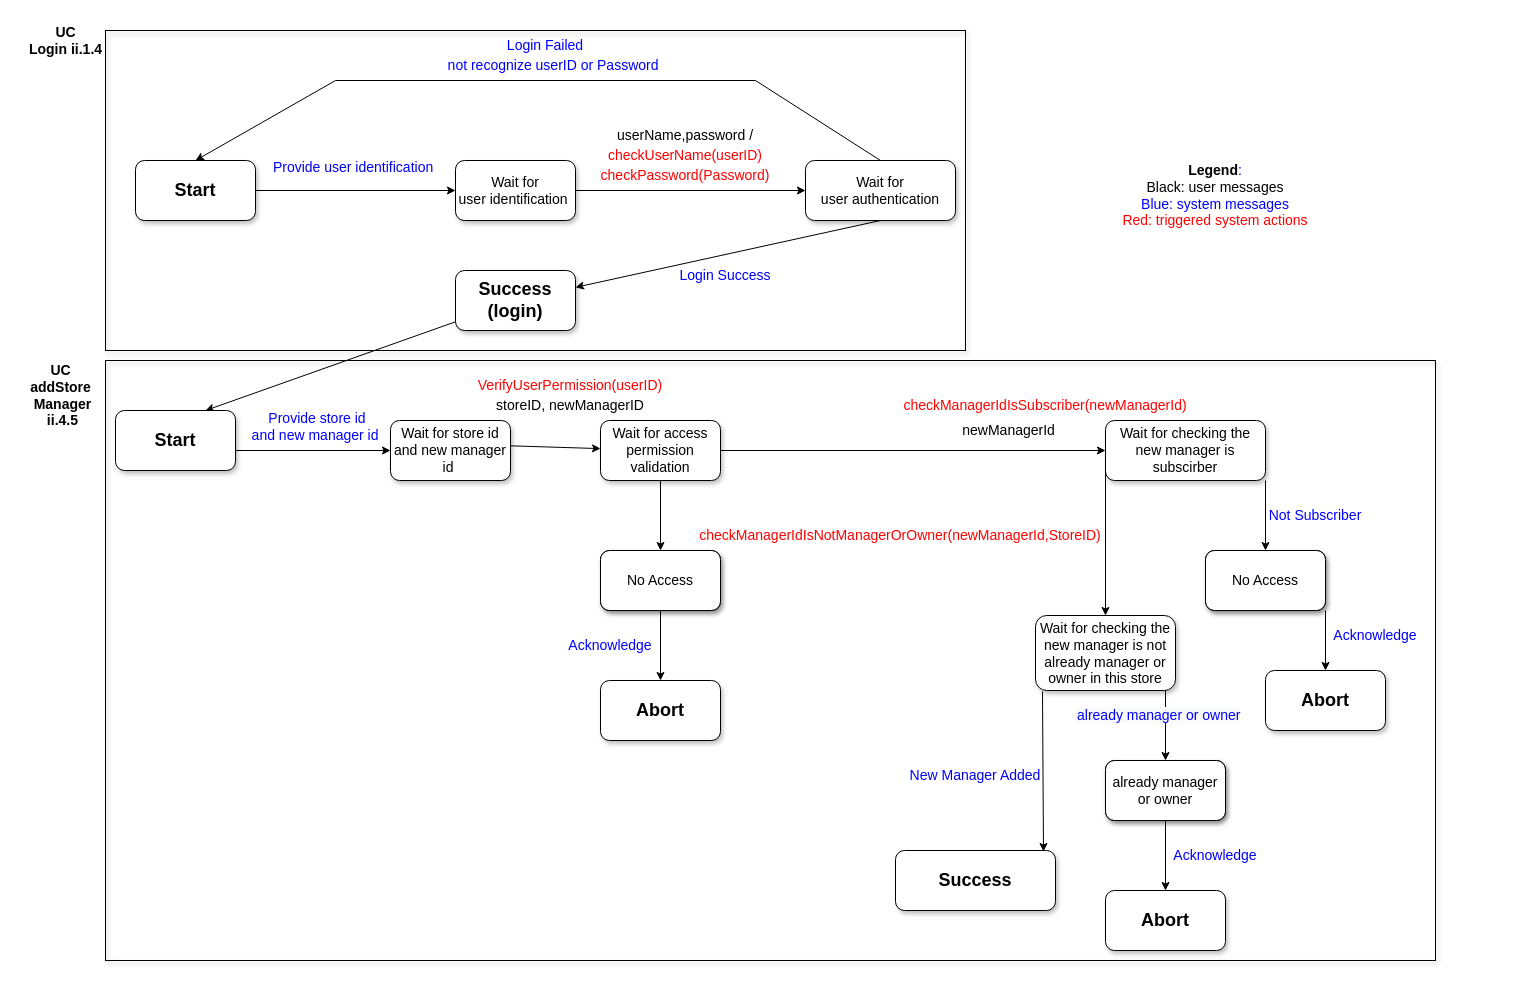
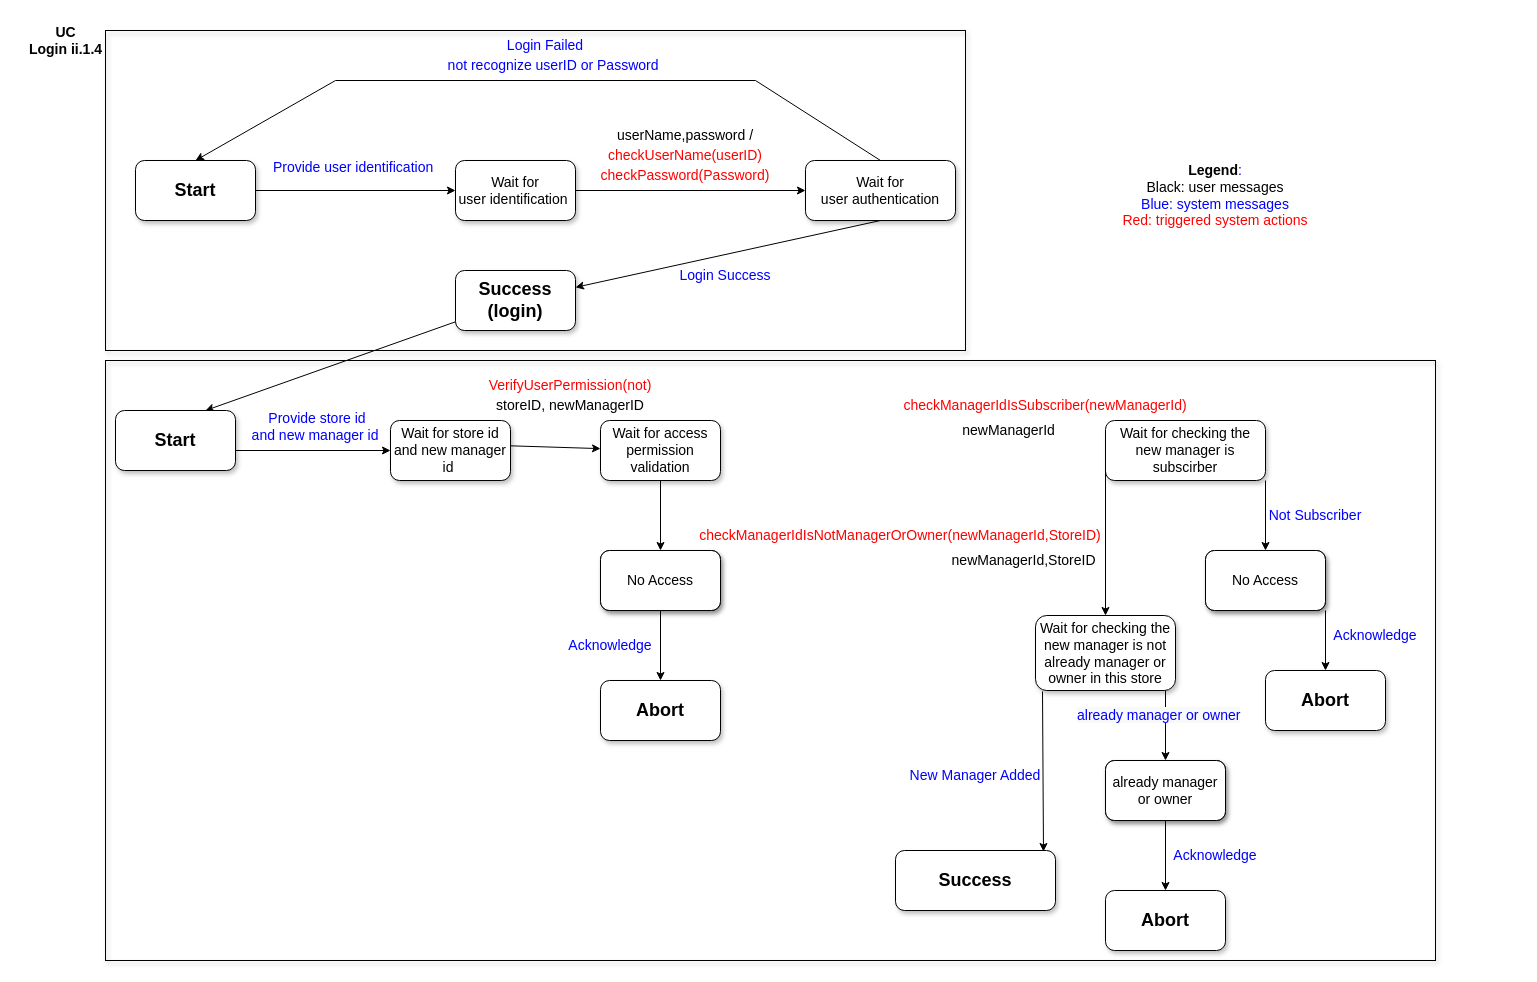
- <mxCell id="22" value="&lt;font color=&quot;#ff0000&quot;&gt;VerifyUserPermission(&lt;/font&gt;&lt;span style=&quot;color: rgb(255 , 0 , 0)&quot;&gt;userID&lt;/span&gt;&lt;font color=&quot;#ff0000&quot;&gt;)&lt;/font&gt;" style="text;html=1;strokeColor=none;fillColor=none;align=center;verticalAlign=middle;whiteSpace=wrap;rounded=0;shadow=1;fontSize=14;" parent="1" vertex="1"><mxGeometry x="470" y="370" width="200" height="30" as="geometry" /></mxCell>
+ <mxCell id="22" value="&lt;font color=&quot;#ff0000&quot;&gt;VerifyUserPermission(&lt;/font&gt;&lt;span style=&quot;color: rgb(255 , 0 , 0)&quot;&gt;not&lt;/span&gt;&lt;font color=&quot;#ff0000&quot;&gt;)&lt;/font&gt;" style="text;html=1;strokeColor=none;fillColor=none;align=center;verticalAlign=middle;whiteSpace=wrap;rounded=0;shadow=1;fontSize=14;" parent="1" vertex="1"><mxGeometry x="470" y="370" width="200" height="30" as="geometry" /></mxCell>
- <mxCell id="60" value="&lt;font color=&quot;#000000&quot;&gt;&lt;b&gt;UC&lt;br&gt;addStore&lt;br&gt;&amp;nbsp;Manager&lt;br&gt;&amp;nbsp;ii.4.5&lt;/b&gt;&lt;/font&gt;" style="text;html=1;align=center;verticalAlign=middle;resizable=0;points=[];autosize=1;strokeColor=none;fillColor=none;fontSize=14;fontColor=#0000FF;" parent="1" vertex="1"><mxGeometry y="360" width="80" height="70" as="geometry" x="20" /></mxCell>
- <mxCell id="33" value="" style="endArrow=classic;html=1;rounded=0;fontSize=14;fontColor=#0000FF;" parent="1" source="17" target="32" edge="1"><mxGeometry width="50" height="50" relative="1" as="geometry"><mxPoint x="710" y="440" as="sourcePoint" /><mxPoint x="1040" y="540" as="targetPoint" /></mxGeometry></mxCell>
+ <mxCell id="39" value="&lt;span style=&quot;color: rgb(0 , 0 , 0)&quot;&gt;newManagerId,StoreID&amp;nbsp;&lt;/span&gt;" style="text;html=1;align=center;verticalAlign=middle;resizable=0;points=[];autosize=1;strokeColor=none;fillColor=none;fontSize=14;fontColor=#0000FF;" parent="1" vertex="1"><mxGeometry x="945" y="550" width="160" height="20" as="geometry" /></mxCell>
